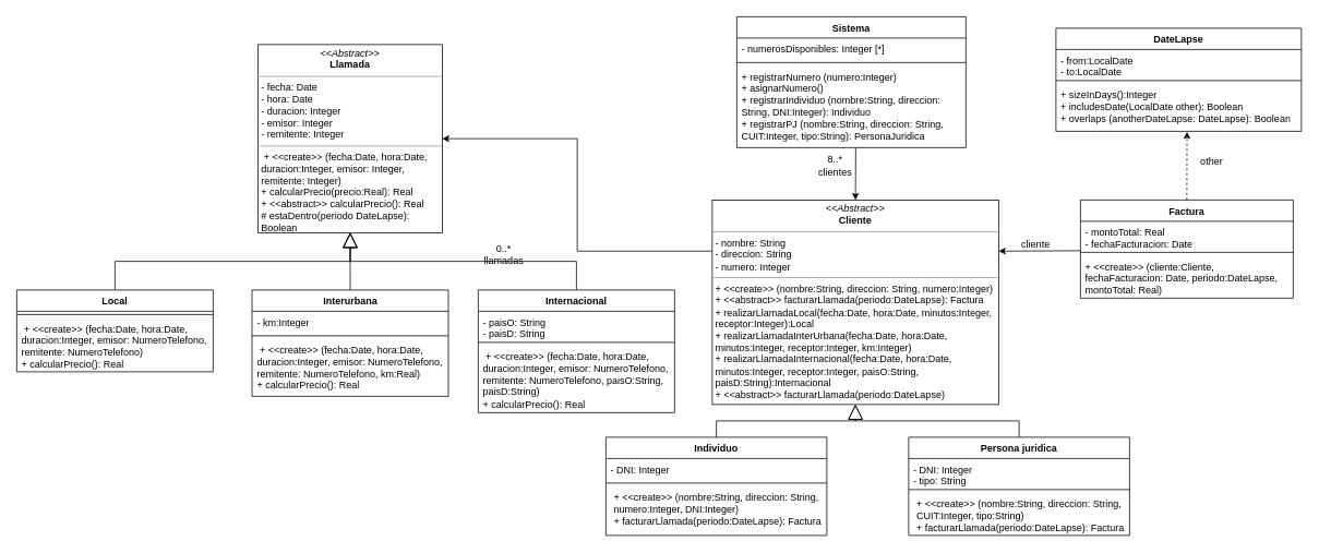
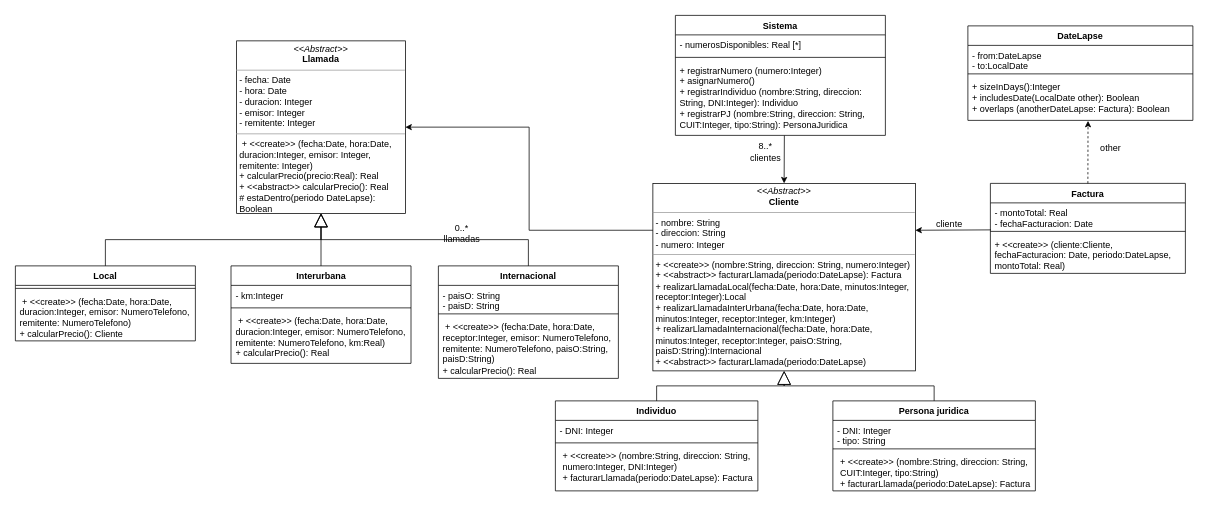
- <mxCell id="36" value="- numerosDisponibles: Integer [*]" style="text;strokeColor=none;fillColor=none;align=left;verticalAlign=top;spacingLeft=4;spacingRight=4;overflow=hidden;rotatable=0;points=[[0,0.5],[1,0.5]];portConstraint=eastwest;whiteSpace=wrap;html=1;" parent="35" vertex="1"><mxGeometry y="26" width="280" height="26" as="geometry" /></mxCell>
+ <mxCell id="36" value="- numerosDisponibles: Real [*]" style="text;strokeColor=none;fillColor=none;align=left;verticalAlign=top;spacingLeft=4;spacingRight=4;overflow=hidden;rotatable=0;points=[[0,0.5],[1,0.5]];portConstraint=eastwest;whiteSpace=wrap;html=1;" parent="35" vertex="1"><mxGeometry y="26" width="280" height="26" as="geometry" /></mxCell>
- <mxCell id="19" value="- from:LocalDate&lt;br&gt;- to:LocalDate" style="text;strokeColor=none;fillColor=none;align=left;verticalAlign=top;spacingLeft=4;spacingRight=4;overflow=hidden;rotatable=0;points=[[0,0.5],[1,0.5]];portConstraint=eastwest;whiteSpace=wrap;html=1;" parent="18" vertex="1"><mxGeometry y="26" width="300" height="34" as="geometry" /></mxCell>
+ <mxCell id="19" value="- from:DateLapse&lt;br&gt;- to:LocalDate" style="text;strokeColor=none;fillColor=none;align=left;verticalAlign=top;spacingLeft=4;spacingRight=4;overflow=hidden;rotatable=0;points=[[0,0.5],[1,0.5]];portConstraint=eastwest;whiteSpace=wrap;html=1;" parent="18" vertex="1"><mxGeometry y="26" width="300" height="34" as="geometry" /></mxCell>
- <mxCell id="21" value="+ sizeInDays():Integer&lt;br&gt;+ includesDate(LocalDate other): Boolean&lt;br&gt;+ overlaps (anotherDateLapse: DateLapse): Boolean" style="text;strokeColor=none;fillColor=none;align=left;verticalAlign=top;spacingLeft=4;spacingRight=4;overflow=hidden;rotatable=0;points=[[0,0.5],[1,0.5]];portConstraint=eastwest;whiteSpace=wrap;html=1;" parent="18" vertex="1"><mxGeometry y="68" width="300" height="58" as="geometry" /></mxCell>
+ <mxCell id="21" value="+ sizeInDays():Integer&lt;br&gt;+ includesDate(LocalDate other): Boolean&lt;br&gt;+ overlaps (anotherDateLapse: Factura): Boolean" style="text;strokeColor=none;fillColor=none;align=left;verticalAlign=top;spacingLeft=4;spacingRight=4;overflow=hidden;rotatable=0;points=[[0,0.5],[1,0.5]];portConstraint=eastwest;whiteSpace=wrap;html=1;" parent="18" vertex="1"><mxGeometry y="68" width="300" height="58" as="geometry" /></mxCell>
- <mxCell id="30" value="&amp;nbsp;+ &amp;lt;&amp;lt;create&amp;gt;&amp;gt; (fecha:Date, hora:Date, duracion:Integer, emisor: NumeroTelefono, remitente: NumeroTelefono)&lt;br&gt;+ calcularPrecio(): Real" style="text;strokeColor=none;fillColor=none;align=left;verticalAlign=top;spacingLeft=4;spacingRight=4;overflow=hidden;rotatable=0;points=[[0,0.5],[1,0.5]];portConstraint=eastwest;whiteSpace=wrap;html=1;" parent="28" vertex="1"><mxGeometry y="34" width="240" height="66" as="geometry" /></mxCell>
+ <mxCell id="30" value="&amp;nbsp;+ &amp;lt;&amp;lt;create&amp;gt;&amp;gt; (fecha:Date, hora:Date, duracion:Integer, emisor: NumeroTelefono, remitente: NumeroTelefono)&lt;br&gt;+ calcularPrecio(): Cliente" style="text;strokeColor=none;fillColor=none;align=left;verticalAlign=top;spacingLeft=4;spacingRight=4;overflow=hidden;rotatable=0;points=[[0,0.5],[1,0.5]];portConstraint=eastwest;whiteSpace=wrap;html=1;" parent="28" vertex="1"><mxGeometry y="34" width="240" height="66" as="geometry" /></mxCell>
- <mxCell id="34" value="&amp;nbsp;+ &amp;lt;&amp;lt;create&amp;gt;&amp;gt; (fecha:Date, hora:Date, duracion:Integer, emisor: NumeroTelefono, remitente: NumeroTelefono, paisO:String, paisD:String)&lt;br&gt;+ calcularPrecio(): Real" style="text;strokeColor=none;fillColor=none;align=left;verticalAlign=top;spacingLeft=4;spacingRight=4;overflow=hidden;rotatable=0;points=[[0,0.5],[1,0.5]];portConstraint=eastwest;whiteSpace=wrap;html=1;" parent="31" vertex="1"><mxGeometry y="68" width="240" height="82" as="geometry" /></mxCell>
+ <mxCell id="34" value="&amp;nbsp;+ &amp;lt;&amp;lt;create&amp;gt;&amp;gt; (fecha:Date, hora:Date, receptor:Integer, emisor: NumeroTelefono, remitente: NumeroTelefono, paisO:String, paisD:String)&lt;br&gt;+ calcularPrecio(): Real" style="text;strokeColor=none;fillColor=none;align=left;verticalAlign=top;spacingLeft=4;spacingRight=4;overflow=hidden;rotatable=0;points=[[0,0.5],[1,0.5]];portConstraint=eastwest;whiteSpace=wrap;html=1;" parent="31" vertex="1"><mxGeometry y="68" width="240" height="82" as="geometry" /></mxCell>
